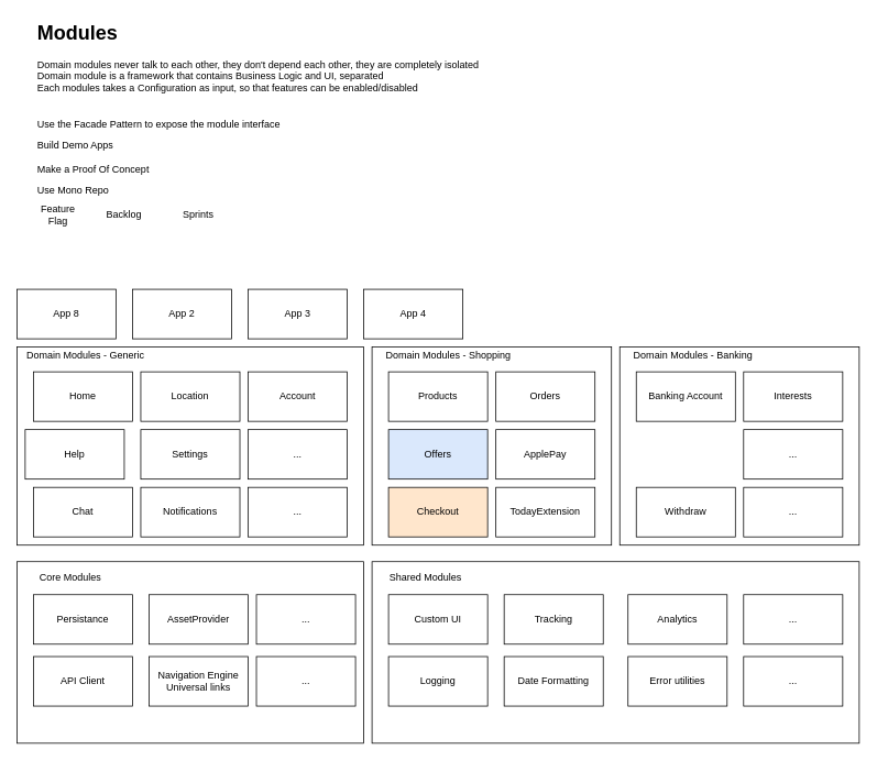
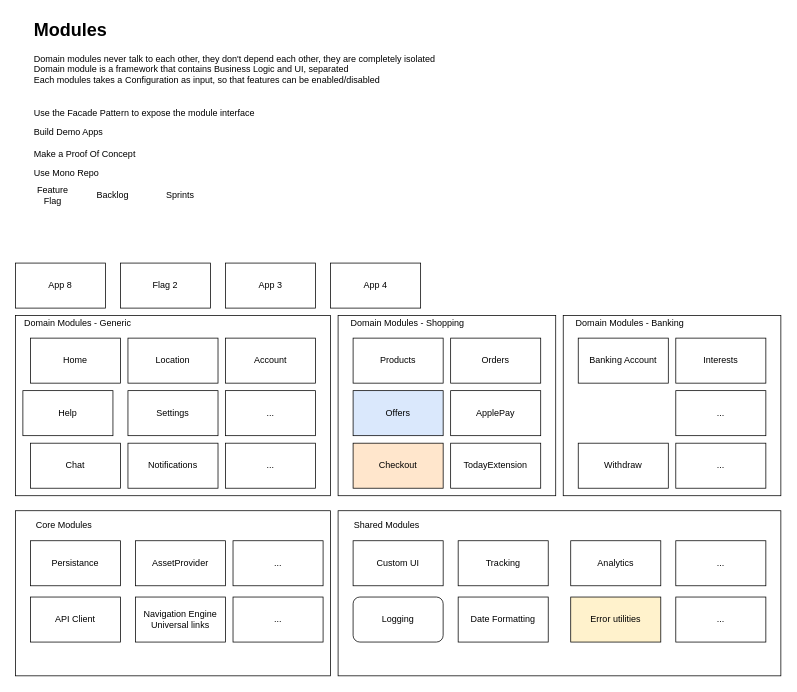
- <mxCell id="28" value="App 2" style="rounded=0;whiteSpace=wrap;html=1;" parent="1" vertex="1"><mxGeometry x="160" y="350" width="120" height="60" as="geometry" /></mxCell>
+ <mxCell id="28" value="Flag 2" style="rounded=0;whiteSpace=wrap;html=1;" parent="1" vertex="1"><mxGeometry x="160" y="350" width="120" height="60" as="geometry" /></mxCell>
- <mxCell id="11" value="Logging" style="rounded=0;whiteSpace=wrap;html=1;" parent="1" vertex="1"><mxGeometry x="470" y="795" width="120" height="60" as="geometry" /></mxCell>
+ <mxCell id="11" value="Logging" style="whiteSpace=wrap;html=1;rounded=1;" parent="1" vertex="1"><mxGeometry x="470" y="795" width="120" height="60" as="geometry" /></mxCell>
- <mxCell id="16" value="Error utilities" style="rounded=0;whiteSpace=wrap;html=1;" parent="1" vertex="1"><mxGeometry x="760" y="795" width="120" height="60" as="geometry" /></mxCell>
+ <mxCell id="16" value="Error utilities" style="rounded=0;whiteSpace=wrap;html=1;fillColor=#fff2cc;" parent="1" vertex="1"><mxGeometry x="760" y="795" width="120" height="60" as="geometry" /></mxCell>
